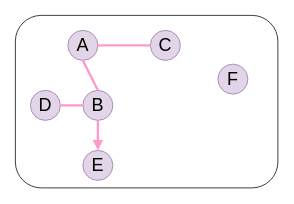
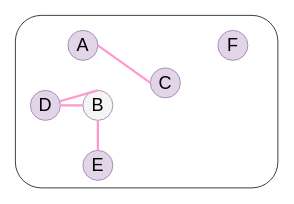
- <mxCell id="5" value="&lt;font style=&quot;font-size: 24px;&quot;&gt;C&lt;/font&gt;" style="ellipse;whiteSpace=wrap;html=1;aspect=fixed;fillColor=#e1d5e7;strokeColor=#9673a6;" vertex="1" parent="1"><mxGeometry x="200" y="40" width="40" height="40" as="geometry" /></mxCell>
+ <mxCell id="5" value="&lt;font style=&quot;font-size: 24px;&quot;&gt;C&lt;/font&gt;" style="ellipse;whiteSpace=wrap;html=1;aspect=fixed;fillColor=#e1d5e7;strokeColor=#9673a6;" vertex="1" parent="1"><mxGeometry x="200" y="90" width="40" height="40" as="geometry" /></mxCell>
- <mxCell id="8" value="" style="endArrow=none;html=1;fontSize=24;entryX=0.5;entryY=1;entryDx=0;entryDy=0;exitX=0.5;exitY=0;exitDx=0;exitDy=0;strokeWidth=3;strokeColor=#FF99CC;" edge="1" parent="1" source="4" target="3"><mxGeometry width="50" height="50" relative="1" as="geometry"><mxPoint x="290" y="190" as="sourcePoint" /><mxPoint x="340" y="140" as="targetPoint" /></mxGeometry></mxCell>
+ <mxCell id="8" value="" style="endArrow=none;html=1;fontSize=24;exitX=0.5;exitY=0;exitDx=0;exitDy=0;strokeWidth=3;strokeColor=#FF99CC;" edge="1" parent="1" source="4" target="7"><mxGeometry width="50" height="50" relative="1" as="geometry"><mxPoint x="290" y="190" as="sourcePoint" /><mxPoint x="340" y="140" as="targetPoint" /></mxGeometry></mxCell>
- <mxCell id="12" value="&lt;font style=&quot;font-size: 24px;&quot;&gt;F&lt;/font&gt;" style="ellipse;whiteSpace=wrap;html=1;aspect=fixed;fillColor=#e1d5e7;strokeColor=#9673a6;" vertex="1" parent="1"><mxGeometry x="290" y="85" width="40" height="40" as="geometry" /></mxCell>
+ <mxCell id="12" value="&lt;font style=&quot;font-size: 24px;&quot;&gt;F&lt;/font&gt;" style="ellipse;whiteSpace=wrap;html=1;aspect=fixed;fillColor=#e1d5e7;strokeColor=#9673a6;" vertex="1" parent="1"><mxGeometry x="290" y="40" width="40" height="40" as="geometry" /></mxCell>
- <mxCell id="4" value="&lt;span style=&quot;font-size: 24px;&quot;&gt;B&lt;/span&gt;" style="ellipse;whiteSpace=wrap;html=1;aspect=fixed;fillColor=#e1d5e7;strokeColor=#9673a6;" vertex="1" parent="1"><mxGeometry x="110" y="120" width="40" height="40" as="geometry" /></mxCell>
+ <mxCell id="4" value="&lt;span style=&quot;font-size: 24px;&quot;&gt;B&lt;/span&gt;" style="ellipse;whiteSpace=wrap;html=1;aspect=fixed;fillColor=#f5f5f5;strokeColor=#9673a6;" vertex="1" parent="1"><mxGeometry x="110" y="120" width="40" height="40" as="geometry" /></mxCell>
- <mxCell id="11" value="" style="endArrow=block;html=1;fontSize=24;exitX=0.5;exitY=1;exitDx=0;exitDy=0;entryX=0.5;entryY=0;entryDx=0;entryDy=0;strokeWidth=3;strokeColor=#FF99CC;" edge="1" parent="1" source="4" target="6"><mxGeometry width="50" height="50" relative="1" as="geometry"><mxPoint x="290" y="190" as="sourcePoint" /><mxPoint x="340" y="140" as="targetPoint" /></mxGeometry></mxCell>
+ <mxCell id="11" value="" style="endArrow=none;html=1;fontSize=24;exitX=0.5;exitY=1;exitDx=0;exitDy=0;entryX=0.5;entryY=0;entryDx=0;entryDy=0;strokeWidth=3;strokeColor=#FF99CC;" edge="1" parent="1" source="4" target="6"><mxGeometry width="50" height="50" relative="1" as="geometry"><mxPoint x="290" y="190" as="sourcePoint" /><mxPoint x="340" y="140" as="targetPoint" /></mxGeometry></mxCell>
